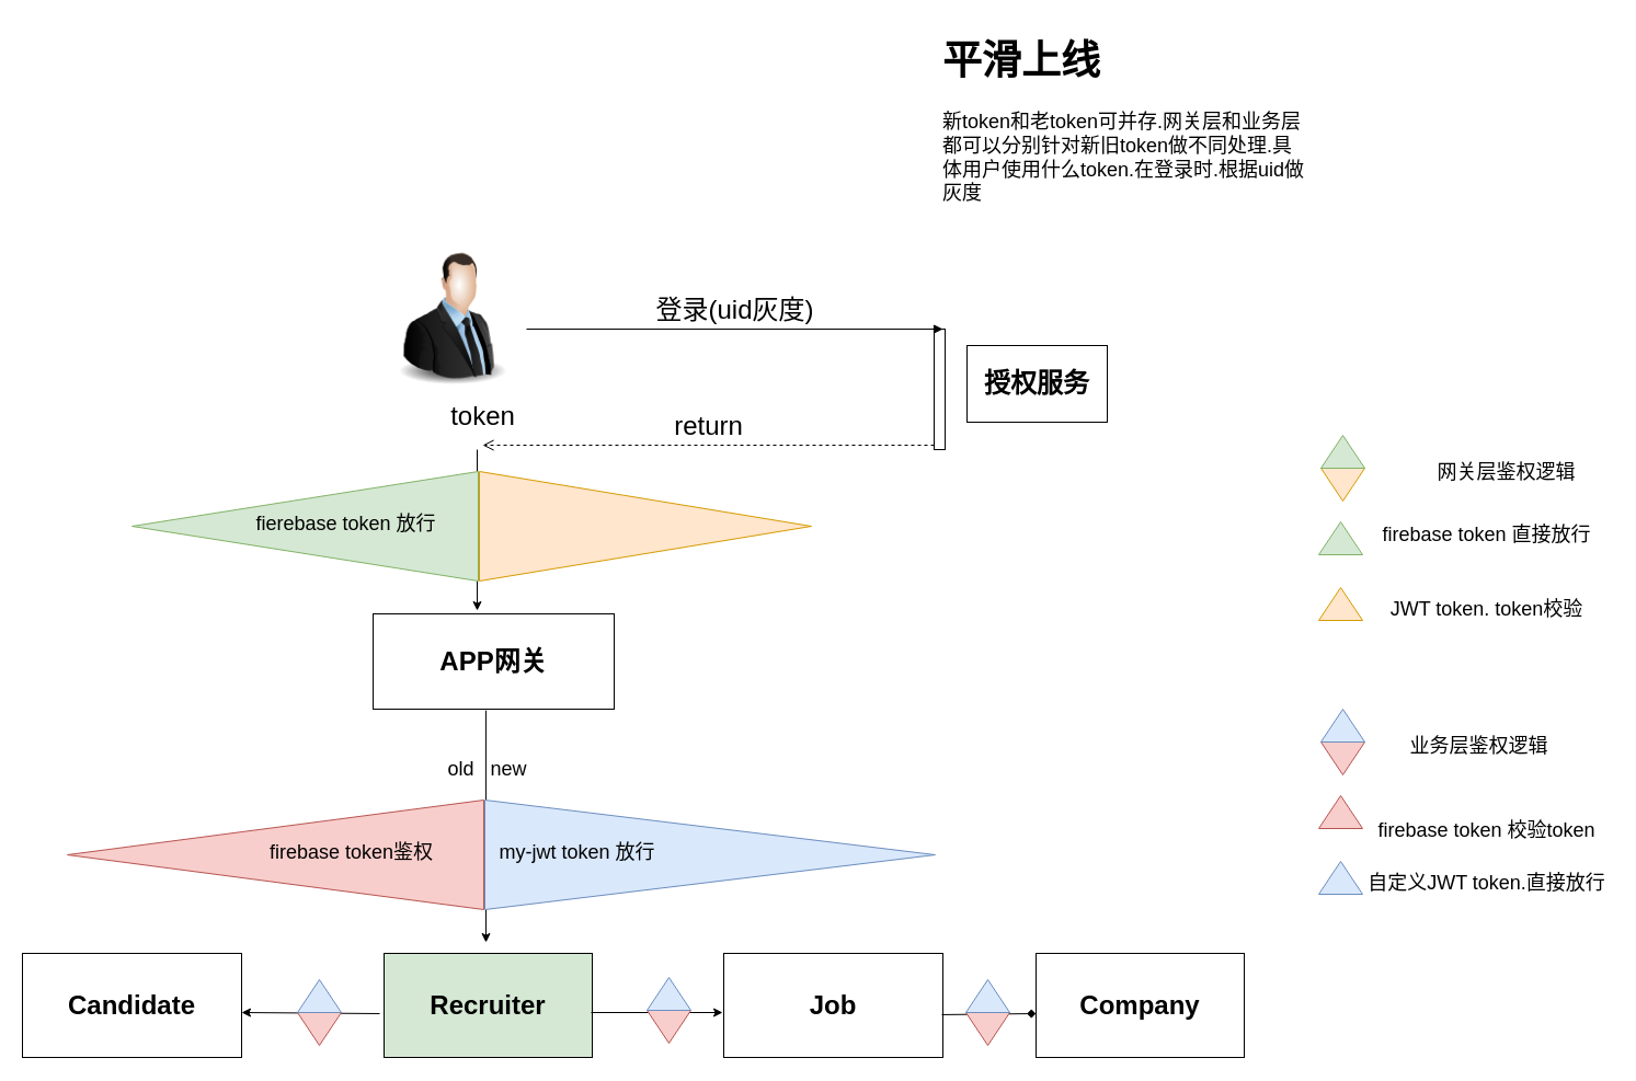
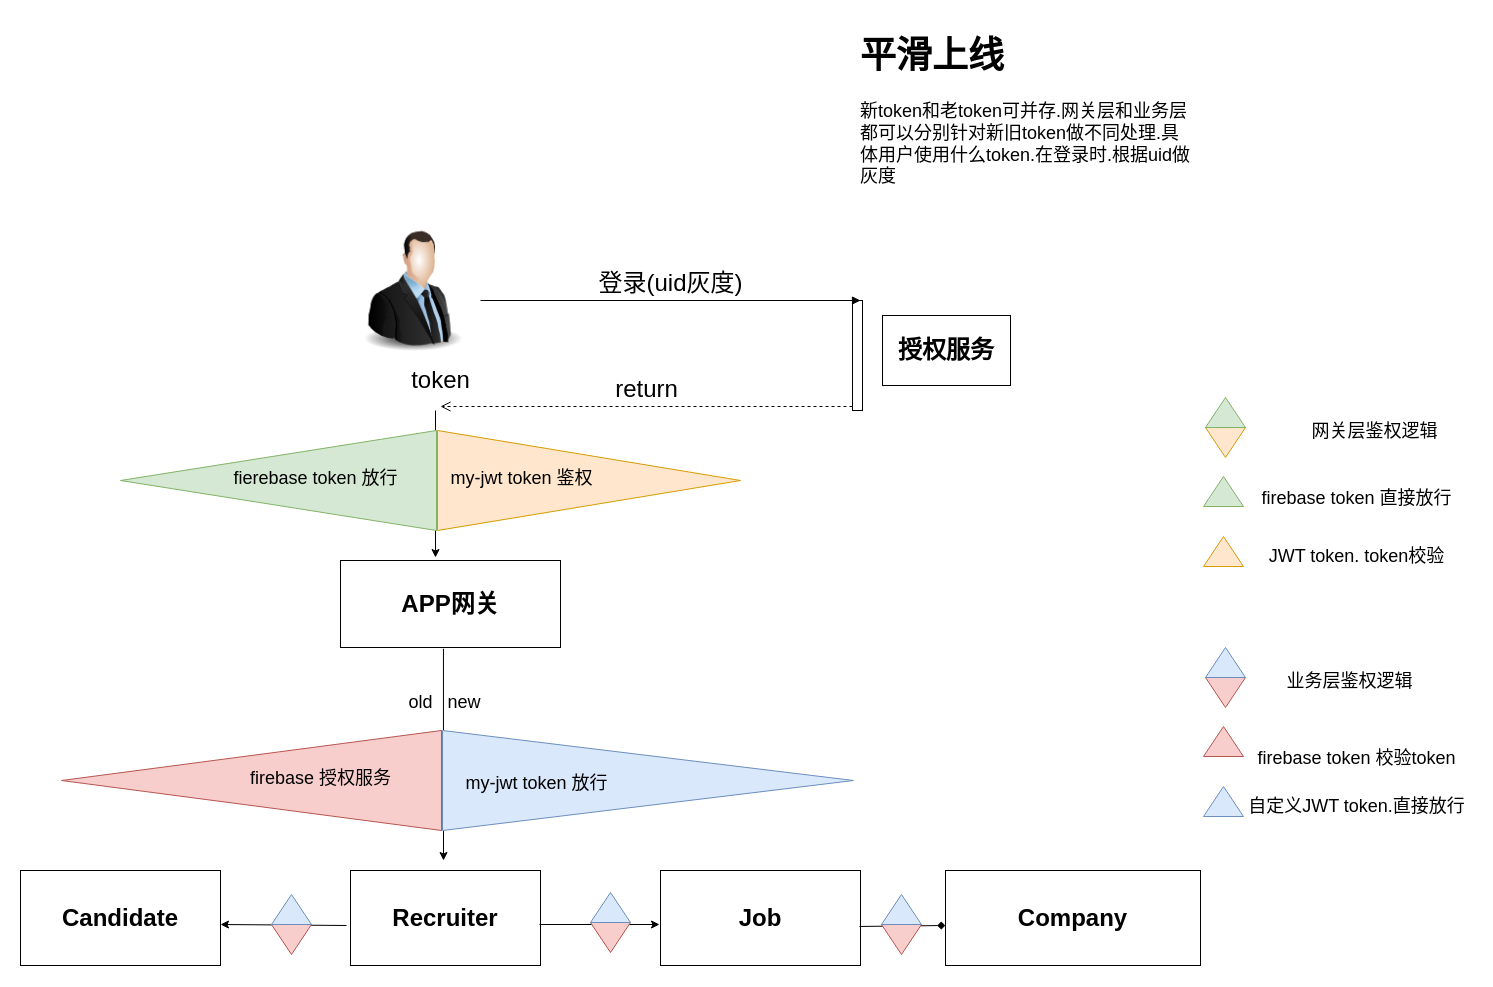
+ <mxCell id="46" value="&lt;span style=&quot;font-size: 18px&quot;&gt;my-jwt token 鉴权&lt;/span&gt;" style="text;html=1;align=center;verticalAlign=middle;resizable=0;points=[];autosize=1;strokeColor=none;fillColor=none;" vertex="1" parent="1"><mxGeometry x="441" y="468" width="160" height="20" as="geometry" /></mxCell>
- <mxCell id="38" value="&lt;span style=&quot;font-size: 18px&quot;&gt;firebase token 直接放行&lt;/span&gt;" style="text;html=1;align=center;verticalAlign=middle;resizable=0;points=[];autosize=1;strokeColor=none;fillColor=none;fontSize=24;" vertex="1" parent="1"><mxGeometry x="1251" y="466" width="210" height="40" as="geometry" /></mxCell>
+ <mxCell id="38" value="&lt;span style=&quot;font-size: 18px&quot;&gt;firebase token 直接放行&lt;/span&gt;" style="text;html=1;align=center;verticalAlign=middle;resizable=0;points=[];autosize=1;strokeColor=none;fillColor=none;fontSize=24;" vertex="1" parent="1"><mxGeometry x="1251" y="476" width="210" height="40" as="geometry" /></mxCell>
- <mxCell id="30" value="&lt;font style=&quot;font-size: 18px&quot;&gt;firebase token鉴权&lt;/font&gt;" style="text;html=1;align=center;verticalAlign=middle;resizable=0;points=[];autosize=1;strokeColor=none;fillColor=none;" vertex="1" parent="1"><mxGeometry x="240" y="768" width="160" height="20" as="geometry" /></mxCell>
+ <mxCell id="30" value="&lt;font style=&quot;font-size: 18px&quot;&gt;firebase 授权服务&lt;/font&gt;" style="text;html=1;align=center;verticalAlign=middle;resizable=0;points=[];autosize=1;strokeColor=none;fillColor=none;" vertex="1" parent="1"><mxGeometry x="240" y="768" width="160" height="20" as="geometry" /></mxCell>
- <mxCell id="32" value="&lt;font style=&quot;font-size: 18px&quot;&gt;my-jwt token 放行&lt;/font&gt;" style="text;html=1;align=center;verticalAlign=middle;resizable=0;points=[];autosize=1;strokeColor=none;fillColor=none;" vertex="1" parent="1"><mxGeometry x="446" y="768" width="160" height="20" as="geometry" /></mxCell>
+ <mxCell id="32" value="&lt;font style=&quot;font-size: 18px&quot;&gt;my-jwt token 放行&lt;/font&gt;" style="text;html=1;align=center;verticalAlign=middle;resizable=0;points=[];autosize=1;strokeColor=none;fillColor=none;" vertex="1" parent="1"><mxGeometry x="456" y="773" width="160" height="20" as="geometry" /></mxCell>
- <mxCell id="4" value="&lt;font style=&quot;font-size: 24px&quot;&gt;&lt;b&gt;Recruiter&lt;/b&gt;&lt;/font&gt;" style="rounded=0;whiteSpace=wrap;html=1;fillColor=#d5e8d4;" parent="1" vertex="1"><mxGeometry x="350" y="870" width="190" height="95" as="geometry" /></mxCell>
+ <mxCell id="4" value="&lt;font style=&quot;font-size: 24px&quot;&gt;&lt;b&gt;Recruiter&lt;/b&gt;&lt;/font&gt;" style="rounded=0;whiteSpace=wrap;html=1;" parent="1" vertex="1"><mxGeometry x="350" y="870" width="190" height="95" as="geometry" /></mxCell>
- <mxCell id="6" value="&lt;font style=&quot;font-size: 24px&quot;&gt;&lt;b&gt;Company&lt;/b&gt;&lt;/font&gt;" style="rounded=0;whiteSpace=wrap;html=1;" parent="1" vertex="1"><mxGeometry x="945" y="870" width="190" height="95" as="geometry" /></mxCell>
+ <mxCell id="6" value="&lt;font style=&quot;font-size: 24px&quot;&gt;&lt;b&gt;Company&lt;/b&gt;&lt;/font&gt;" style="rounded=0;whiteSpace=wrap;html=1;" parent="1" vertex="1"><mxGeometry x="945" y="870" width="255" height="95" as="geometry" /></mxCell>
